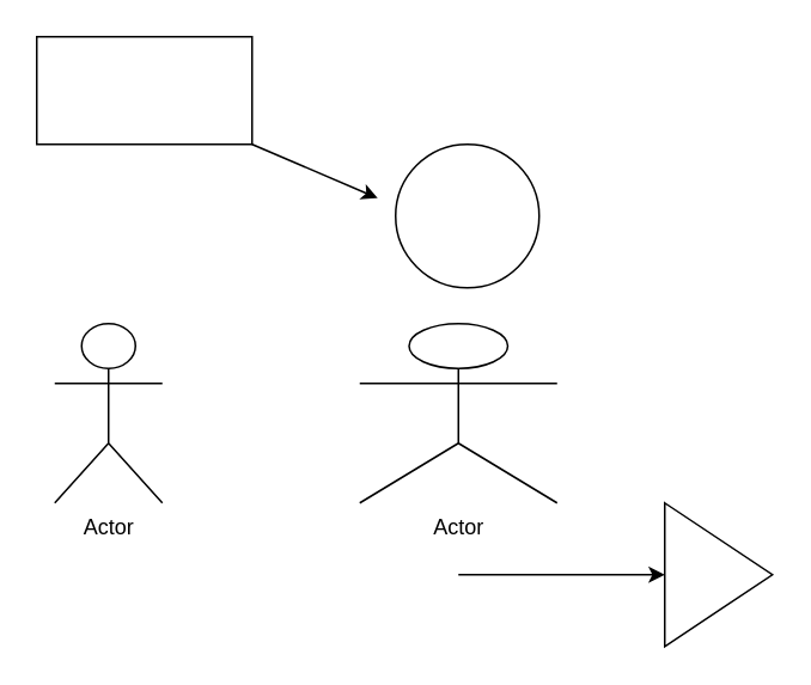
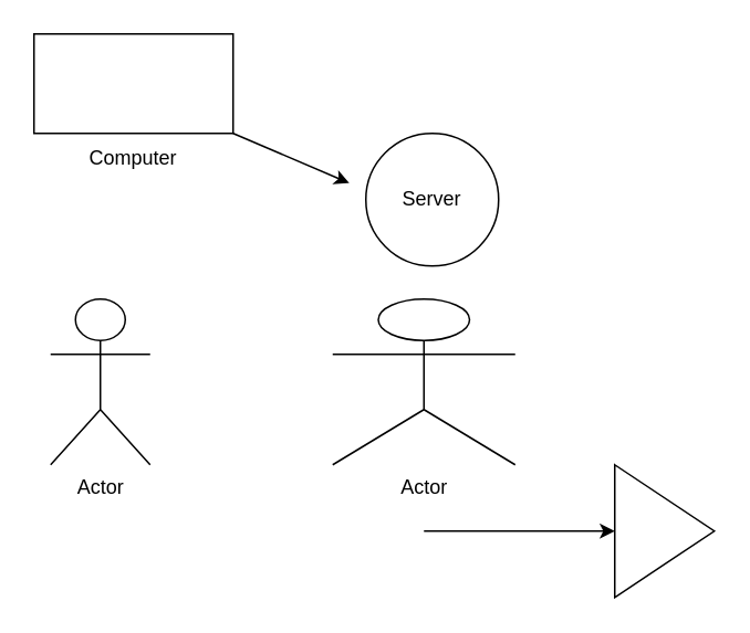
+ <mxCell id="5" value="Computer" style="text;strokeColor=none;align=center;fillColor=none;html=1;verticalAlign=middle;whiteSpace=wrap;rounded=0;" vertex="1" parent="1"><mxGeometry x="50" y="80" width="60" height="30" as="geometry" /></mxCell>
+ <mxCell id="9" value="Server" style="text;strokeColor=none;align=center;fillColor=none;html=1;verticalAlign=middle;whiteSpace=wrap;rounded=0;" vertex="1" parent="1"><mxGeometry x="230" y="105" width="60" height="30" as="geometry" /></mxCell>
